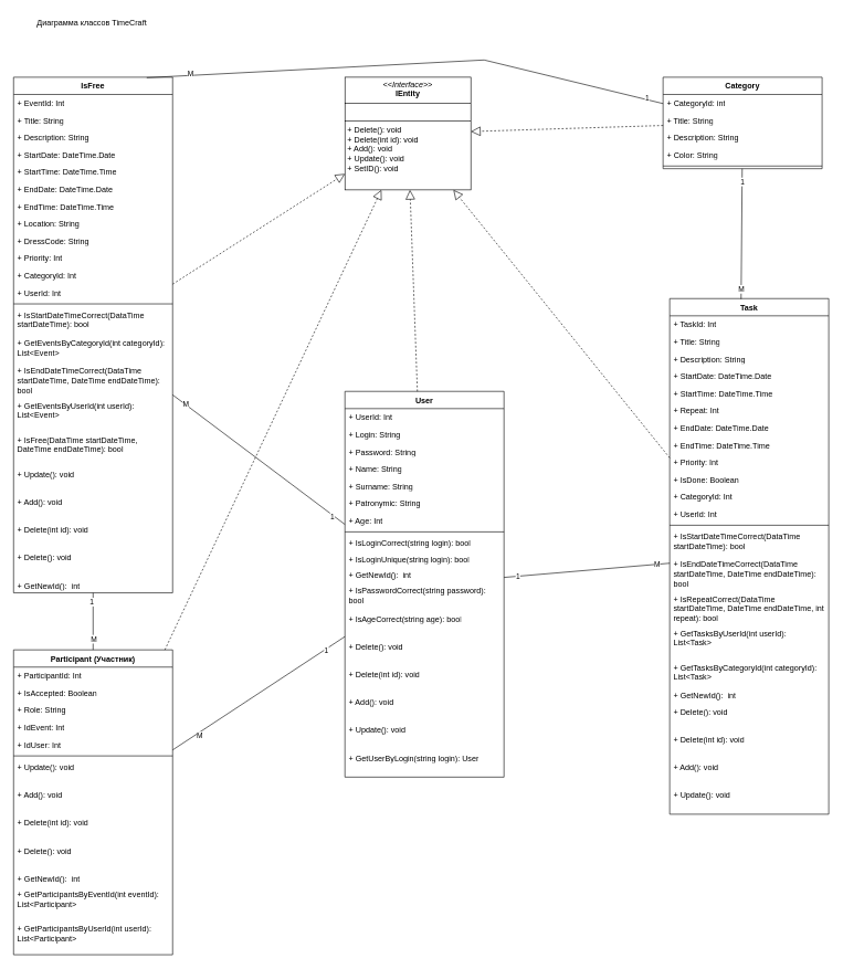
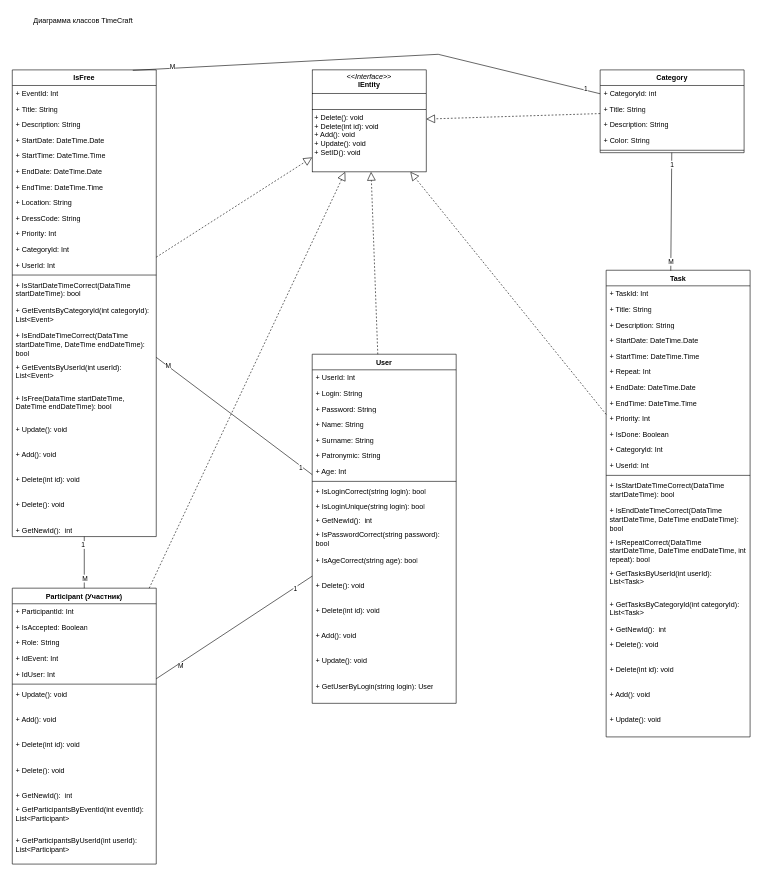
- <mxCell id="108" value="" style="endArrow=none;html=1;rounded=0;" edge="1" parent="1" source="3" target="42"><mxGeometry width="50" height="50" relative="1" as="geometry"><mxPoint x="706" y="561" as="sourcePoint" /><mxPoint x="1050" y="264" as="targetPoint" /></mxGeometry></mxCell>
- <mxCell id="109" value="1" style="edgeLabel;html=1;align=center;verticalAlign=middle;resizable=0;points=[];" vertex="1" connectable="0" parent="108"><mxGeometry x="-0.832" relative="1" as="geometry"><mxPoint as="offset" /></mxGeometry></mxCell>
- <mxCell id="110" value="М" style="edgeLabel;html=1;align=center;verticalAlign=middle;resizable=0;points=[];" vertex="1" connectable="0" parent="108"><mxGeometry x="0.839" relative="1" as="geometry"><mxPoint as="offset" /></mxGeometry></mxCell>
